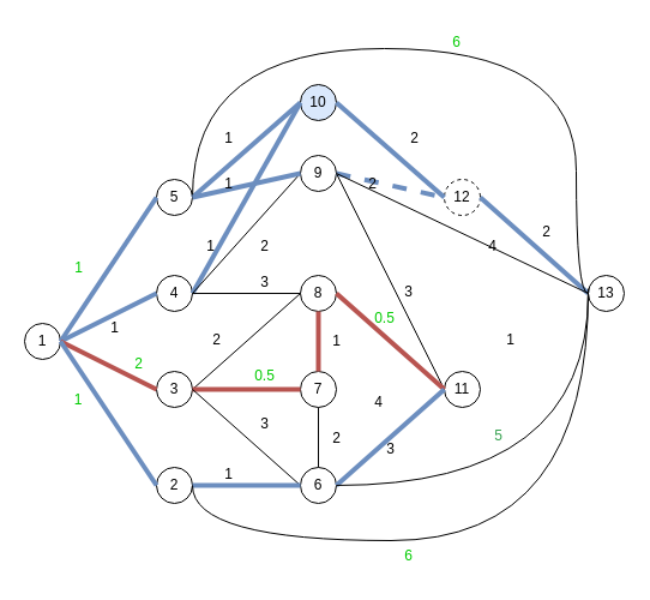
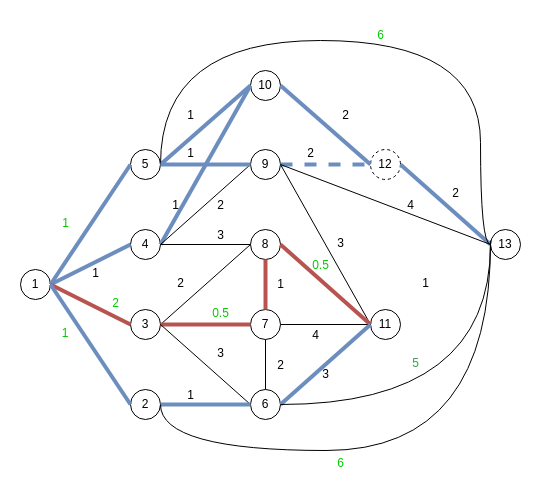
- <mxCell id="9" value="10" style="ellipse;whiteSpace=wrap;html=1;fillColor=#dae8fc;" vertex="1" parent="1"><mxGeometry x="250" y="70" width="30" height="30" as="geometry" /></mxCell>
+ <mxCell id="9" value="10" style="ellipse;whiteSpace=wrap;html=1;" vertex="1" parent="1"><mxGeometry x="250" y="70" width="30" height="30" as="geometry" /></mxCell>
- <mxCell id="8" value="9" style="ellipse;whiteSpace=wrap;html=1;" vertex="1" parent="1"><mxGeometry x="250" y="129" width="30" height="30" as="geometry" /></mxCell>
+ <mxCell id="8" value="9" style="ellipse;whiteSpace=wrap;html=1;" vertex="1" parent="1"><mxGeometry x="250" y="149" width="30" height="30" as="geometry" /></mxCell>
+ <mxCell id="44" value="" style="endArrow=none;html=1;rounded=0;exitX=1;exitY=0.5;exitDx=0;exitDy=0;entryX=0;entryY=0.5;entryDx=0;entryDy=0;" edge="1" parent="1" source="10" target="13"><mxGeometry width="50" height="50" relative="1" as="geometry"><mxPoint x="375" y="410" as="sourcePoint" /><mxPoint x="425" y="360" as="targetPoint" /></mxGeometry></mxCell>
